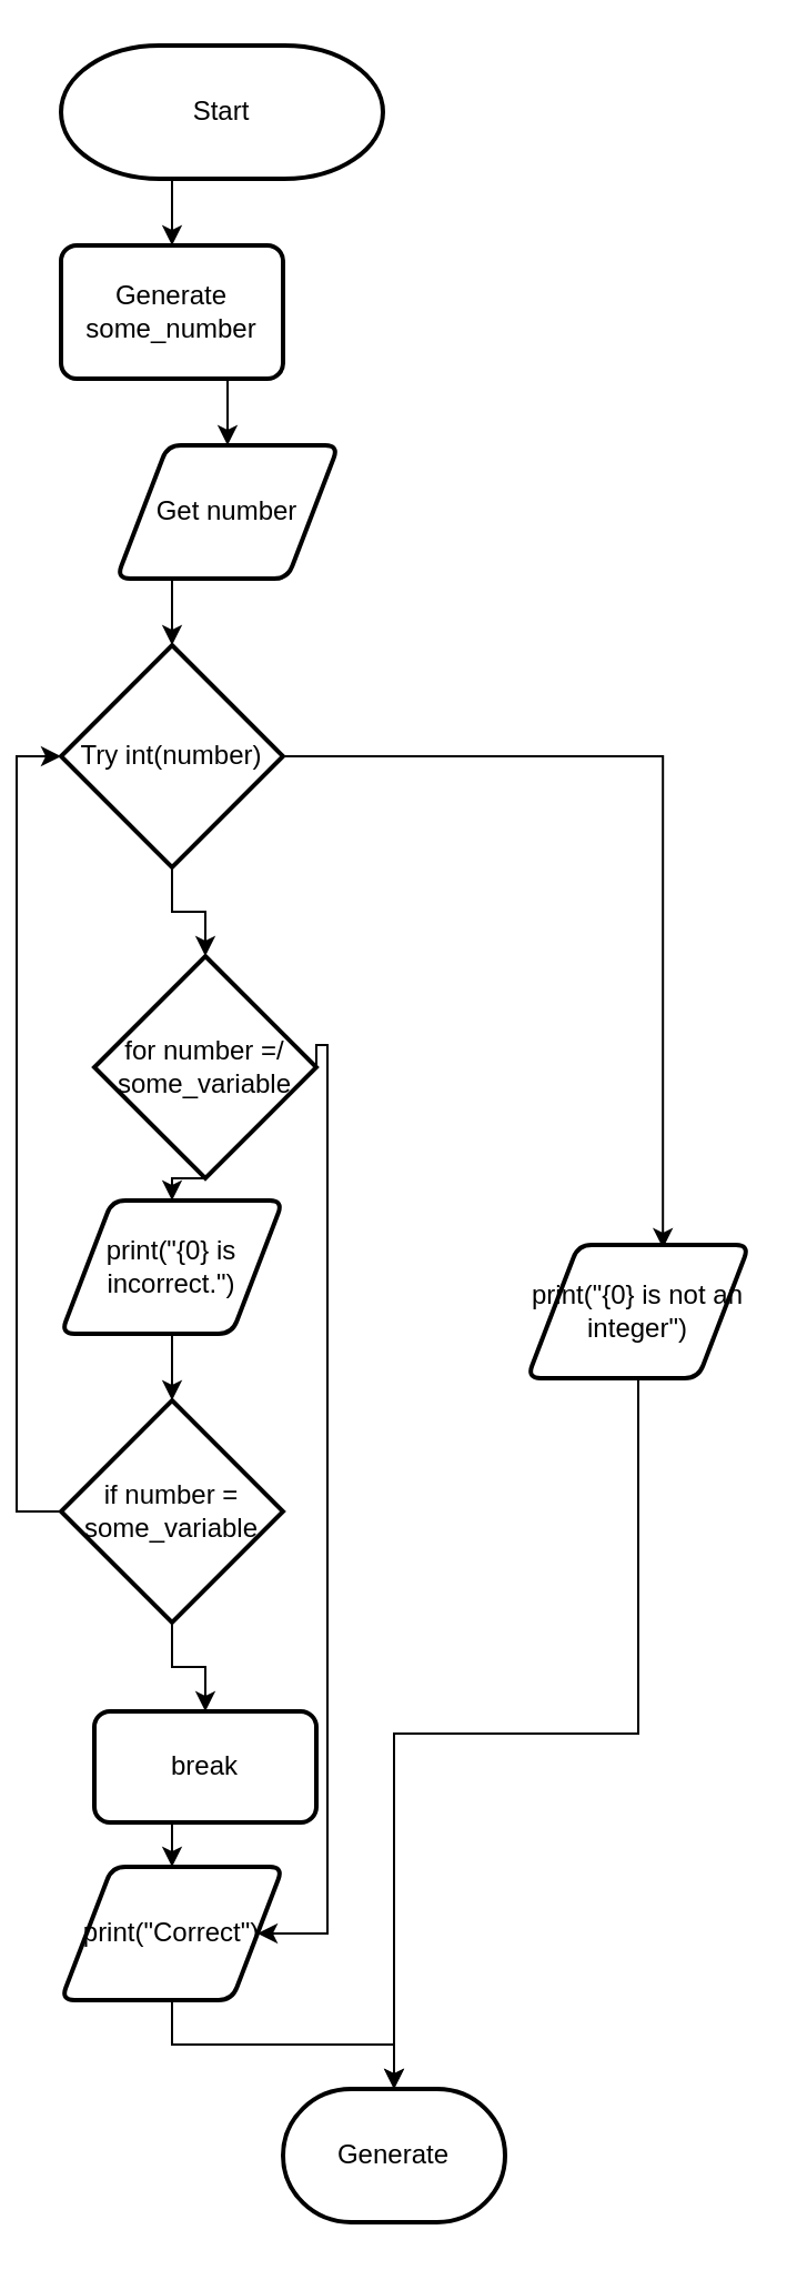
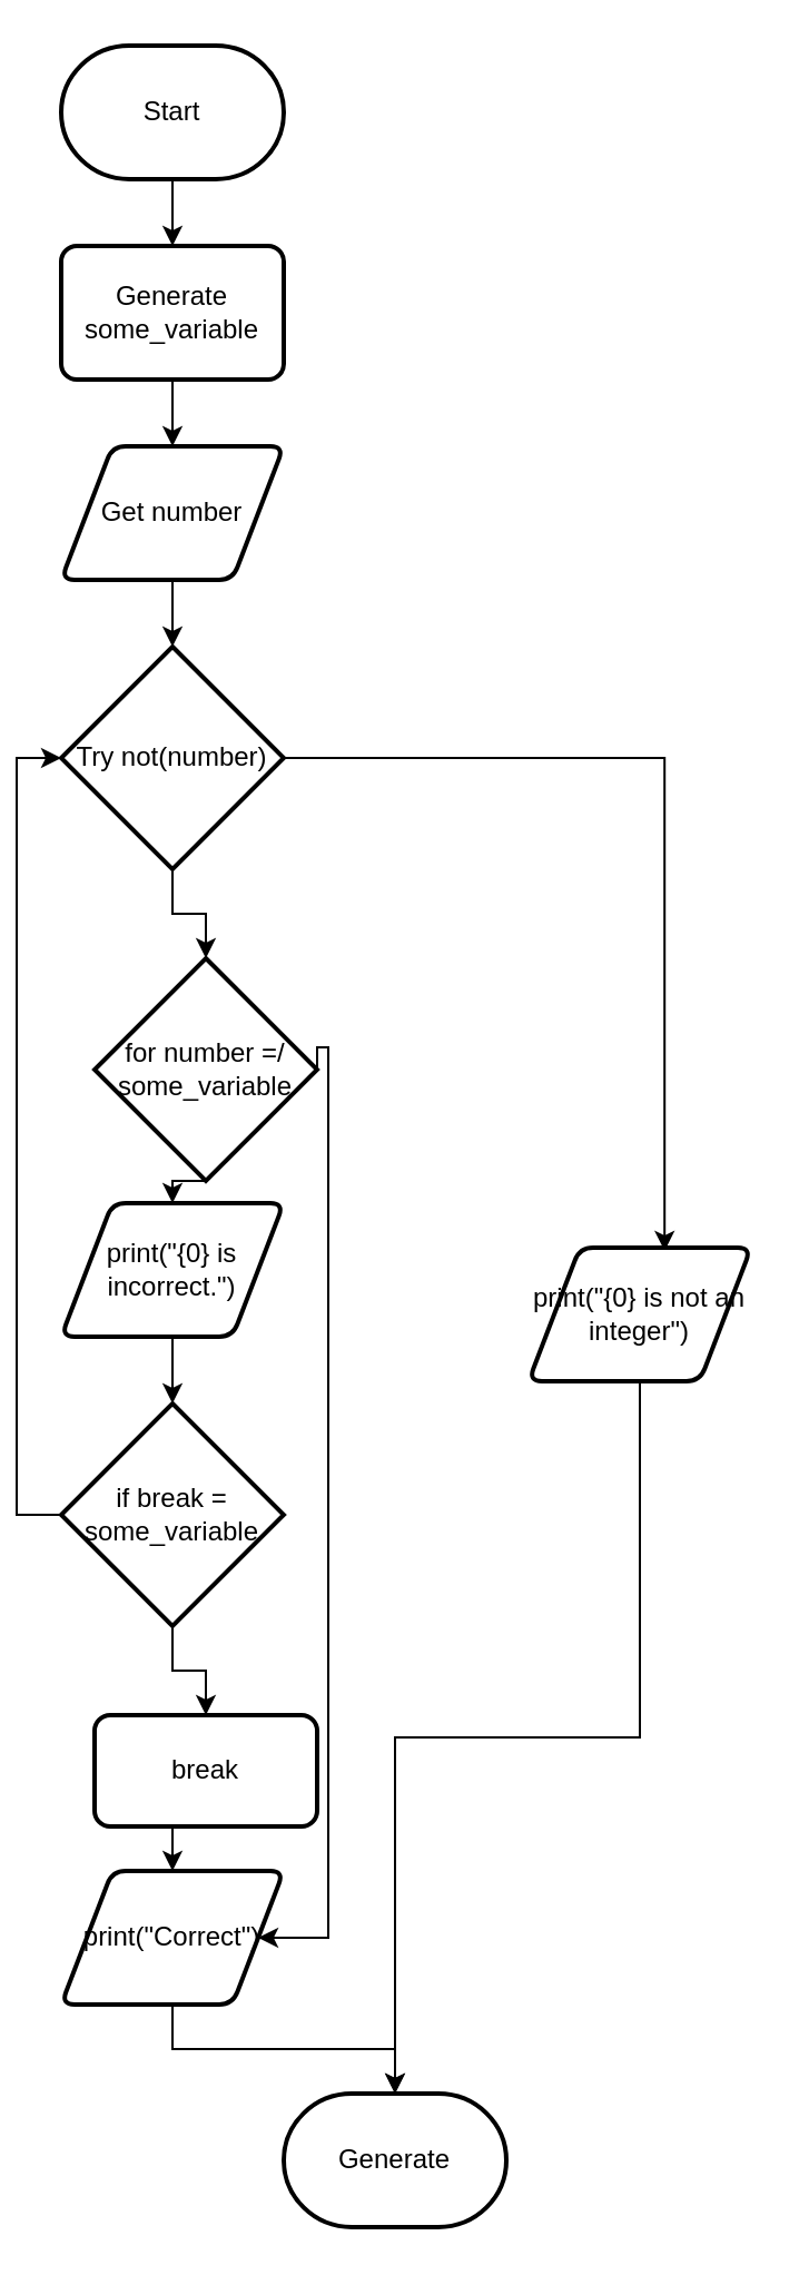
- <mxCell id="3" value="Start" style="strokeWidth=2;html=1;shape=mxgraph.flowchart.terminator;whiteSpace=wrap;" parent="1" vertex="1"><mxGeometry x="20" y="20" width="145" height="60" as="geometry" /></mxCell>
+ <mxCell id="3" value="Start" style="strokeWidth=2;html=1;shape=mxgraph.flowchart.terminator;whiteSpace=wrap;" parent="1" vertex="1"><mxGeometry x="20" y="20" width="100" height="60" as="geometry" /></mxCell>
- <mxCell id="5" value="Generate some_number" style="rounded=1;whiteSpace=wrap;html=1;absoluteArcSize=1;arcSize=14;strokeWidth=2;" parent="1" vertex="1"><mxGeometry x="20" y="110" width="100" height="60" as="geometry" /></mxCell>
+ <mxCell id="5" value="Generate some_variable" style="rounded=1;whiteSpace=wrap;html=1;absoluteArcSize=1;arcSize=14;strokeWidth=2;" parent="1" vertex="1"><mxGeometry x="20" y="110" width="100" height="60" as="geometry" /></mxCell>
- <mxCell id="7" value="Get number" style="shape=parallelogram;html=1;strokeWidth=2;perimeter=parallelogramPerimeter;whiteSpace=wrap;rounded=1;arcSize=12;size=0.23;" parent="1" vertex="1"><mxGeometry x="45" y="200" width="100" height="60" as="geometry" /></mxCell>
+ <mxCell id="7" value="Get number" style="shape=parallelogram;html=1;strokeWidth=2;perimeter=parallelogramPerimeter;whiteSpace=wrap;rounded=1;arcSize=12;size=0.23;" parent="1" vertex="1"><mxGeometry x="20" y="200" width="100" height="60" as="geometry" /></mxCell>
- <mxCell id="10" value="Try int(number)" style="strokeWidth=2;html=1;shape=mxgraph.flowchart.decision;whiteSpace=wrap;" parent="1" vertex="1"><mxGeometry x="20" y="290" width="100" height="100" as="geometry" /></mxCell>
+ <mxCell id="10" value="Try not(number)" style="strokeWidth=2;html=1;shape=mxgraph.flowchart.decision;whiteSpace=wrap;" parent="1" vertex="1"><mxGeometry x="20" y="290" width="100" height="100" as="geometry" /></mxCell>
- <mxCell id="19" value="if number = some_variable" style="strokeWidth=2;html=1;shape=mxgraph.flowchart.decision;whiteSpace=wrap;" vertex="1" parent="1"><mxGeometry x="20" y="630" width="100" height="100" as="geometry" /></mxCell>
+ <mxCell id="19" value="if break = some_variable" style="strokeWidth=2;html=1;shape=mxgraph.flowchart.decision;whiteSpace=wrap;" vertex="1" parent="1"><mxGeometry x="20" y="630" width="100" height="100" as="geometry" /></mxCell>
